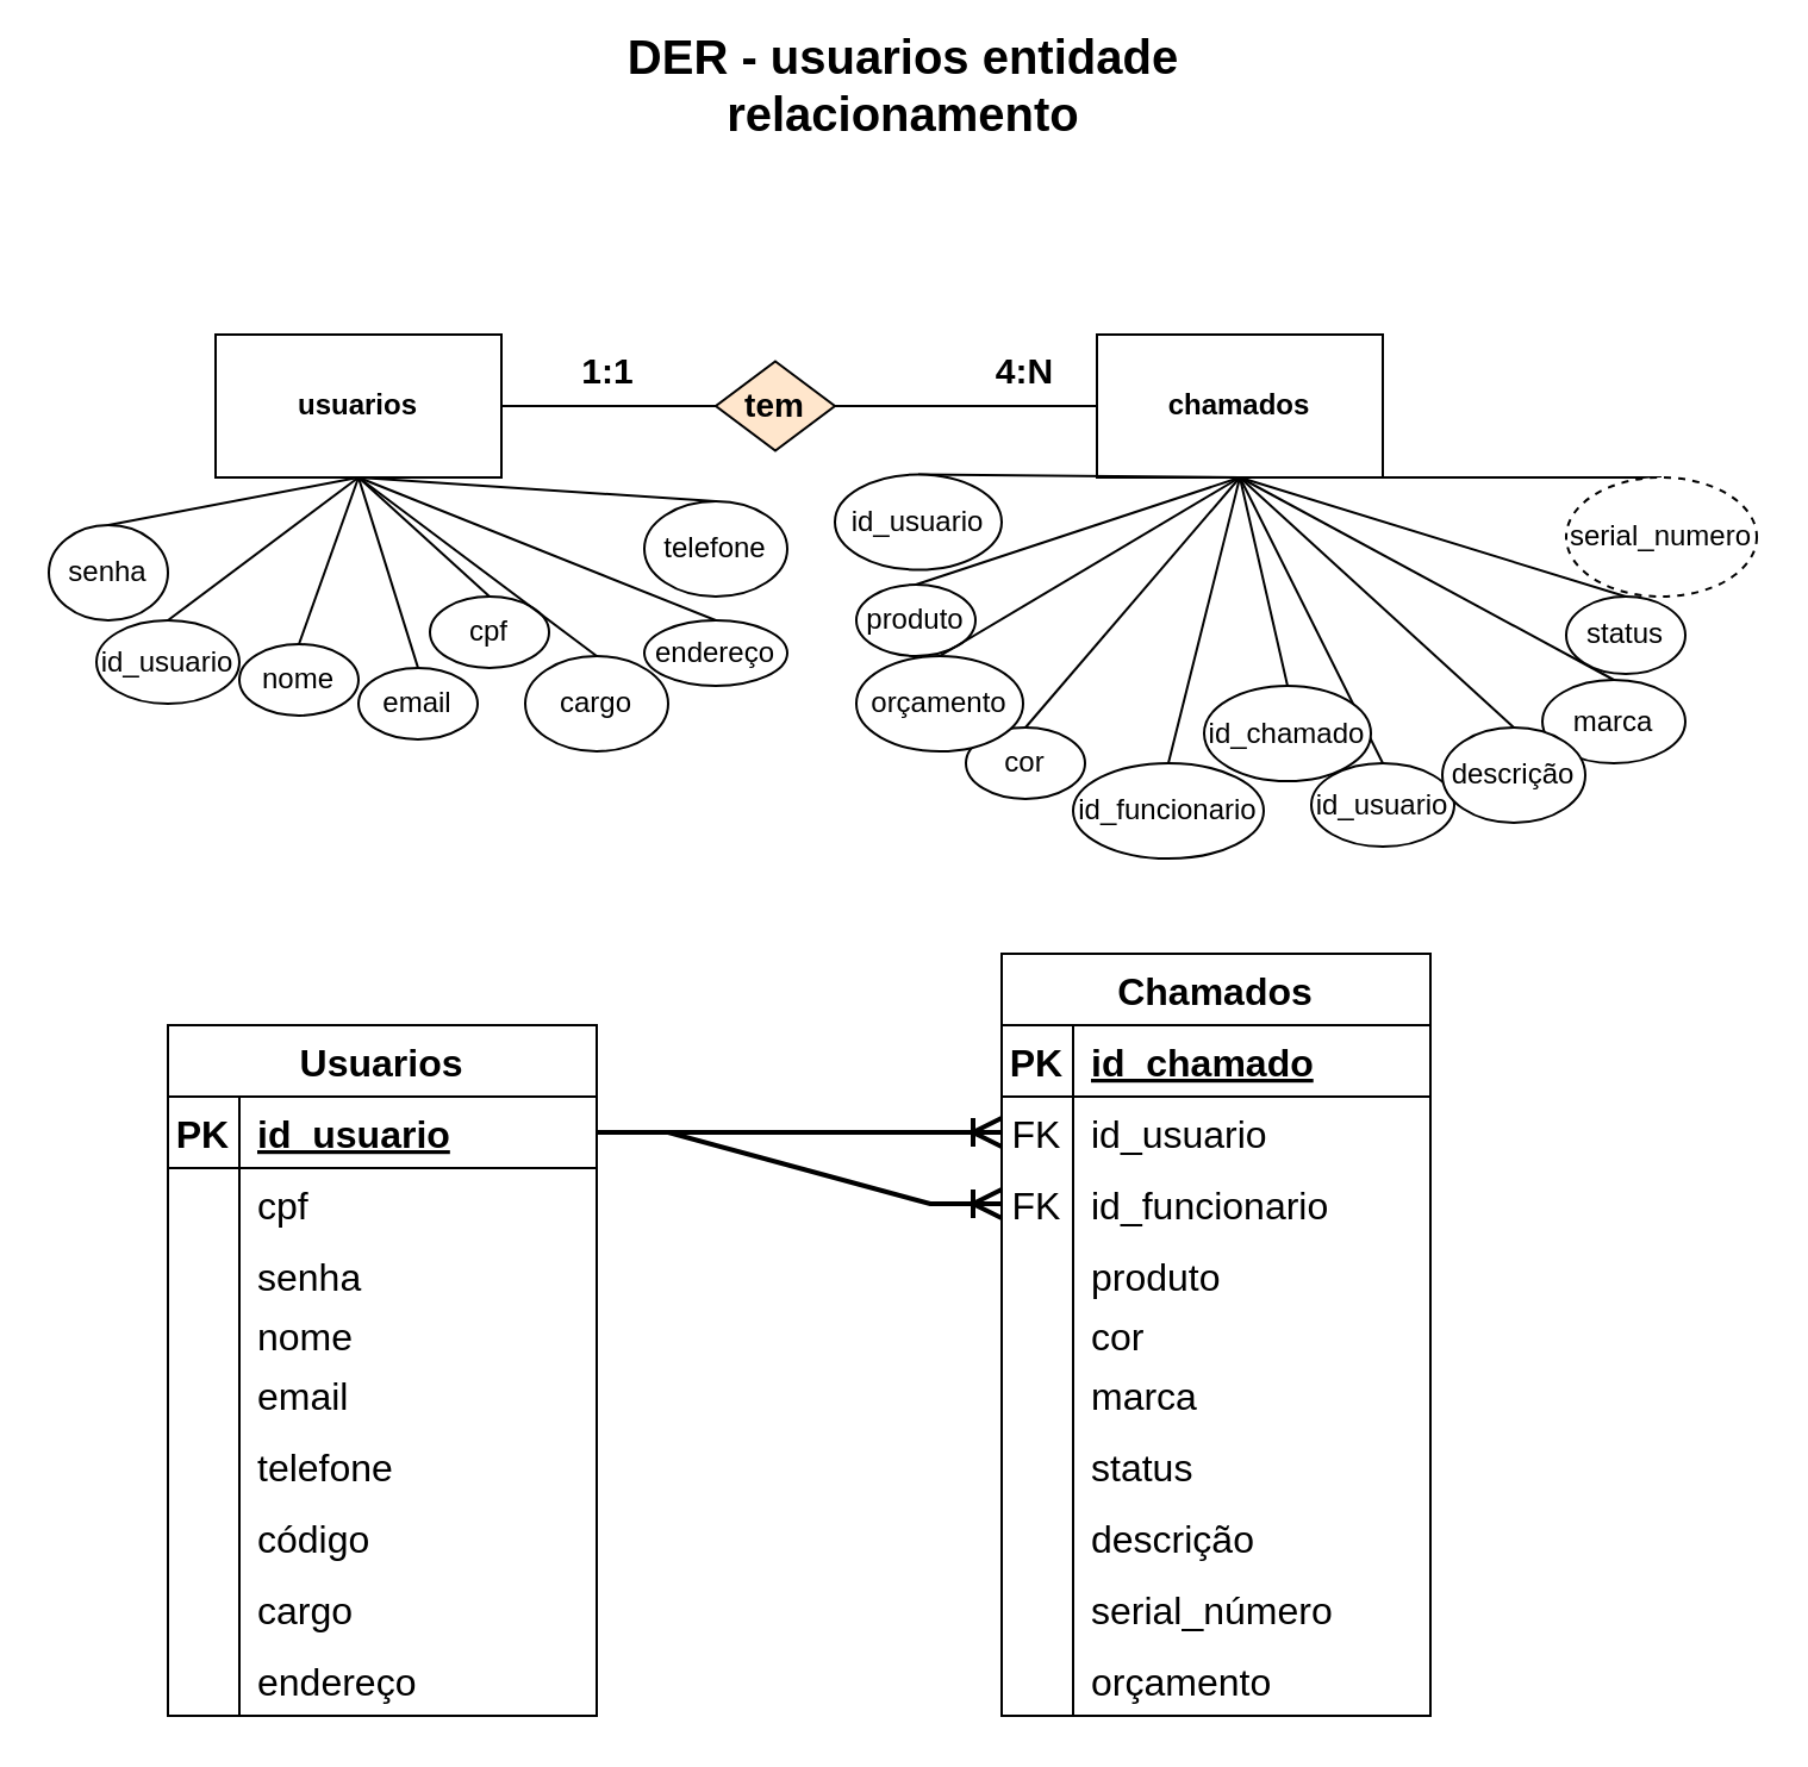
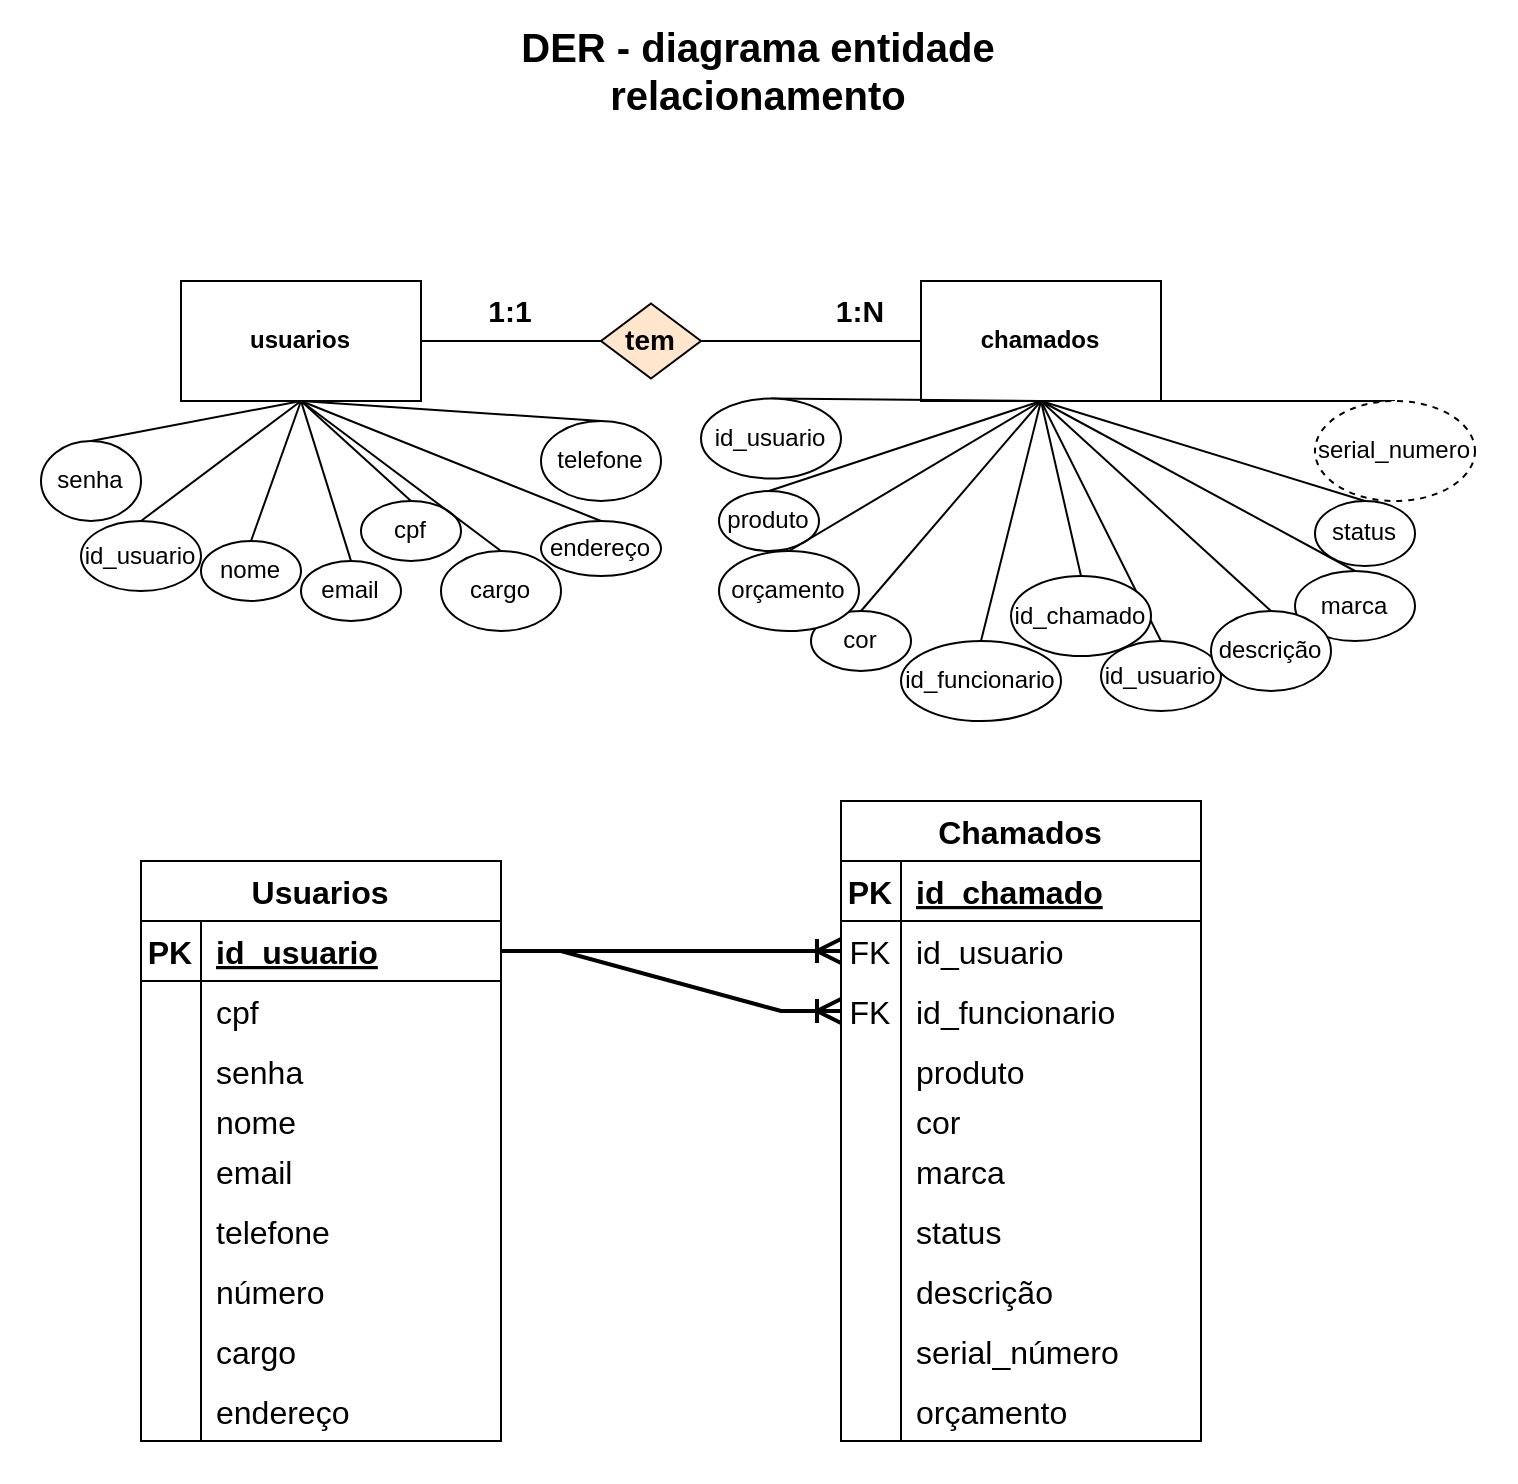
- <mxCell id="11" value="DER - usuarios entidade relacionamento" style="text;html=1;strokeColor=none;fillColor=none;align=center;verticalAlign=middle;whiteSpace=wrap;rounded=0;fontSize=20;fontStyle=1" parent="1" vertex="1"><mxGeometry x="259" y="20" width="240" height="30" as="geometry" /></mxCell>
+ <mxCell id="11" value="DER - diagrama entidade relacionamento" style="text;html=1;strokeColor=none;fillColor=none;align=center;verticalAlign=middle;whiteSpace=wrap;rounded=0;fontSize=20;fontStyle=1" parent="1" vertex="1"><mxGeometry x="259" y="20" width="240" height="30" as="geometry" /></mxCell>
- <mxCell id="42" value="4:N" style="text;html=1;strokeColor=none;fillColor=none;align=center;verticalAlign=middle;whiteSpace=wrap;rounded=0;fontSize=15;fontStyle=1" parent="1" vertex="1"><mxGeometry x="400" y="140" width="60" height="30" as="geometry" /></mxCell>
+ <mxCell id="42" value="1:N" style="text;html=1;strokeColor=none;fillColor=none;align=center;verticalAlign=middle;whiteSpace=wrap;rounded=0;fontSize=15;fontStyle=1" parent="1" vertex="1"><mxGeometry x="400" y="140" width="60" height="30" as="geometry" /></mxCell>
- <mxCell id="65" value="código" style="shape=partialRectangle;connectable=0;fillColor=none;top=0;left=0;bottom=0;right=0;align=left;spacingLeft=6;overflow=hidden;fontSize=16;" parent="63" vertex="1"><mxGeometry x="30" width="150" height="30" as="geometry"><mxRectangle width="150" height="30" as="alternateBounds" /></mxGeometry></mxCell>
+ <mxCell id="65" value="número" style="shape=partialRectangle;connectable=0;fillColor=none;top=0;left=0;bottom=0;right=0;align=left;spacingLeft=6;overflow=hidden;fontSize=16;" parent="63" vertex="1"><mxGeometry x="30" width="150" height="30" as="geometry"><mxRectangle width="150" height="30" as="alternateBounds" /></mxGeometry></mxCell>
